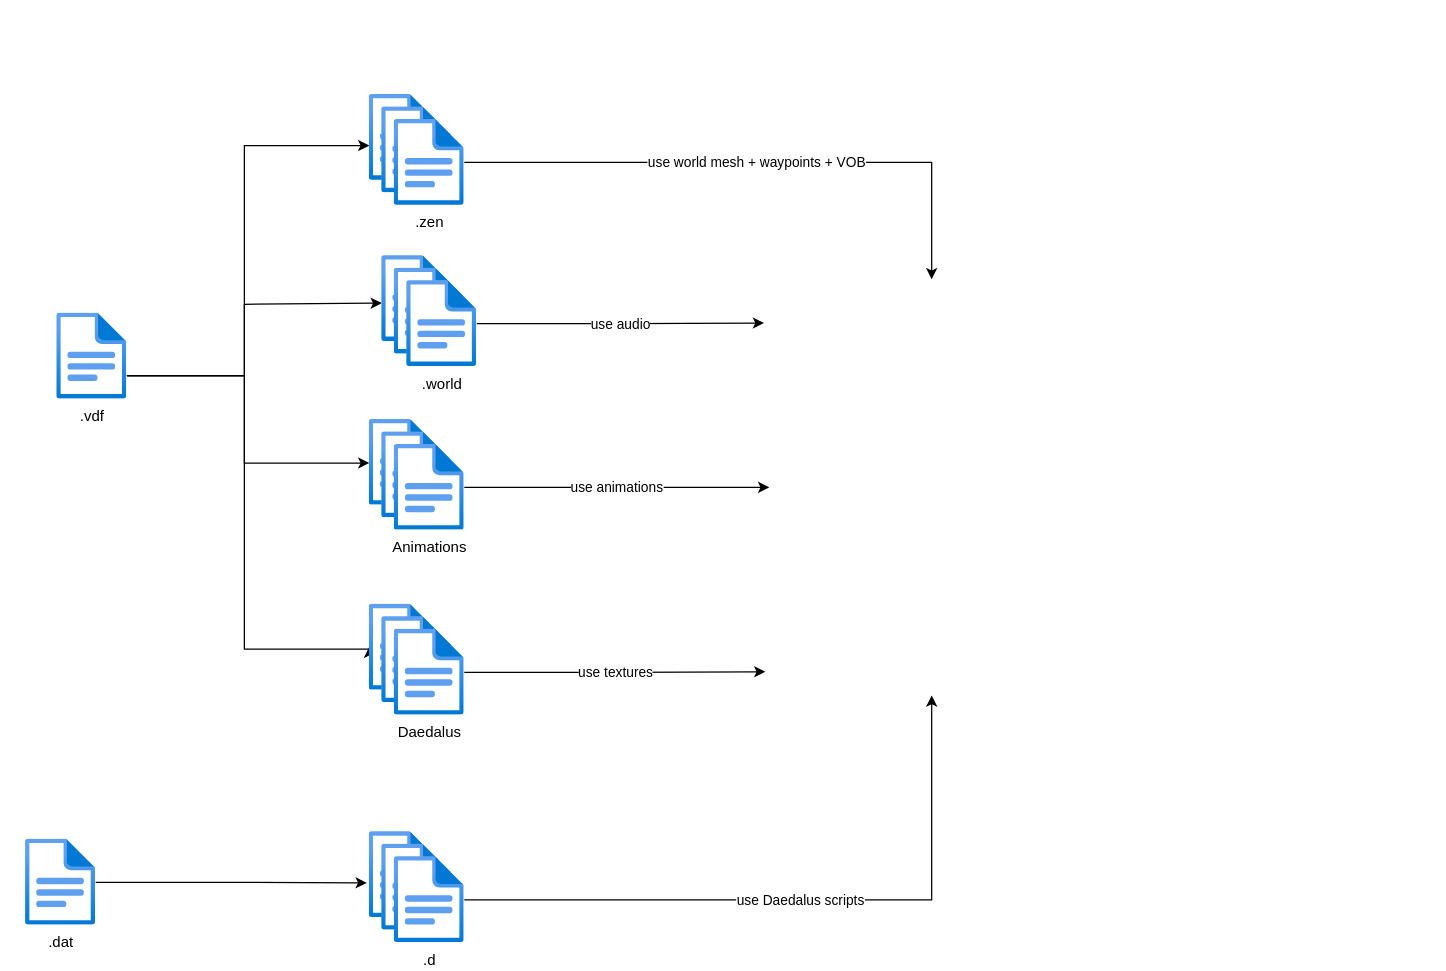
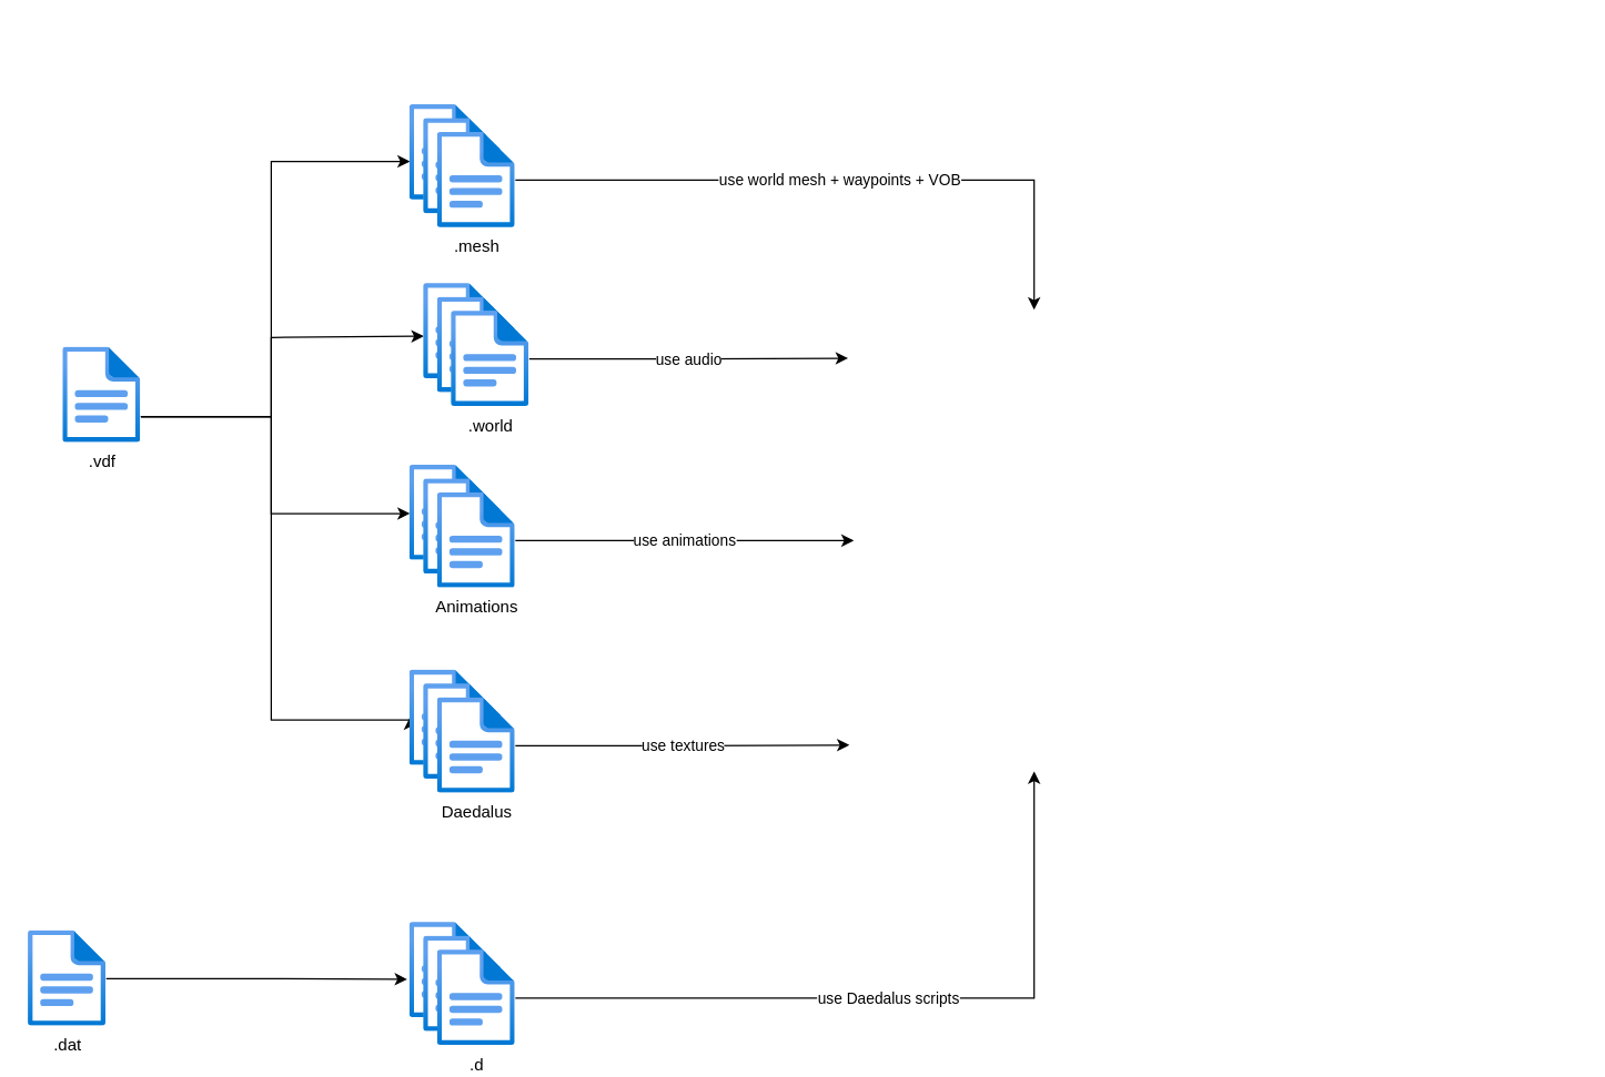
- <mxCell id="22" value=".zen" style="aspect=fixed;html=1;points=[];align=center;image;fontSize=12;image=img/lib/azure2/general/File.svg;" parent="19" vertex="1"><mxGeometry x="20" y="20" width="56.0" height="69" as="geometry" /></mxCell>
+ <mxCell id="22" value=".mesh" style="aspect=fixed;html=1;points=[];align=center;image;fontSize=12;image=img/lib/azure2/general/File.svg;" parent="19" vertex="1"><mxGeometry x="20" y="20" width="56.0" height="69" as="geometry" /></mxCell>
